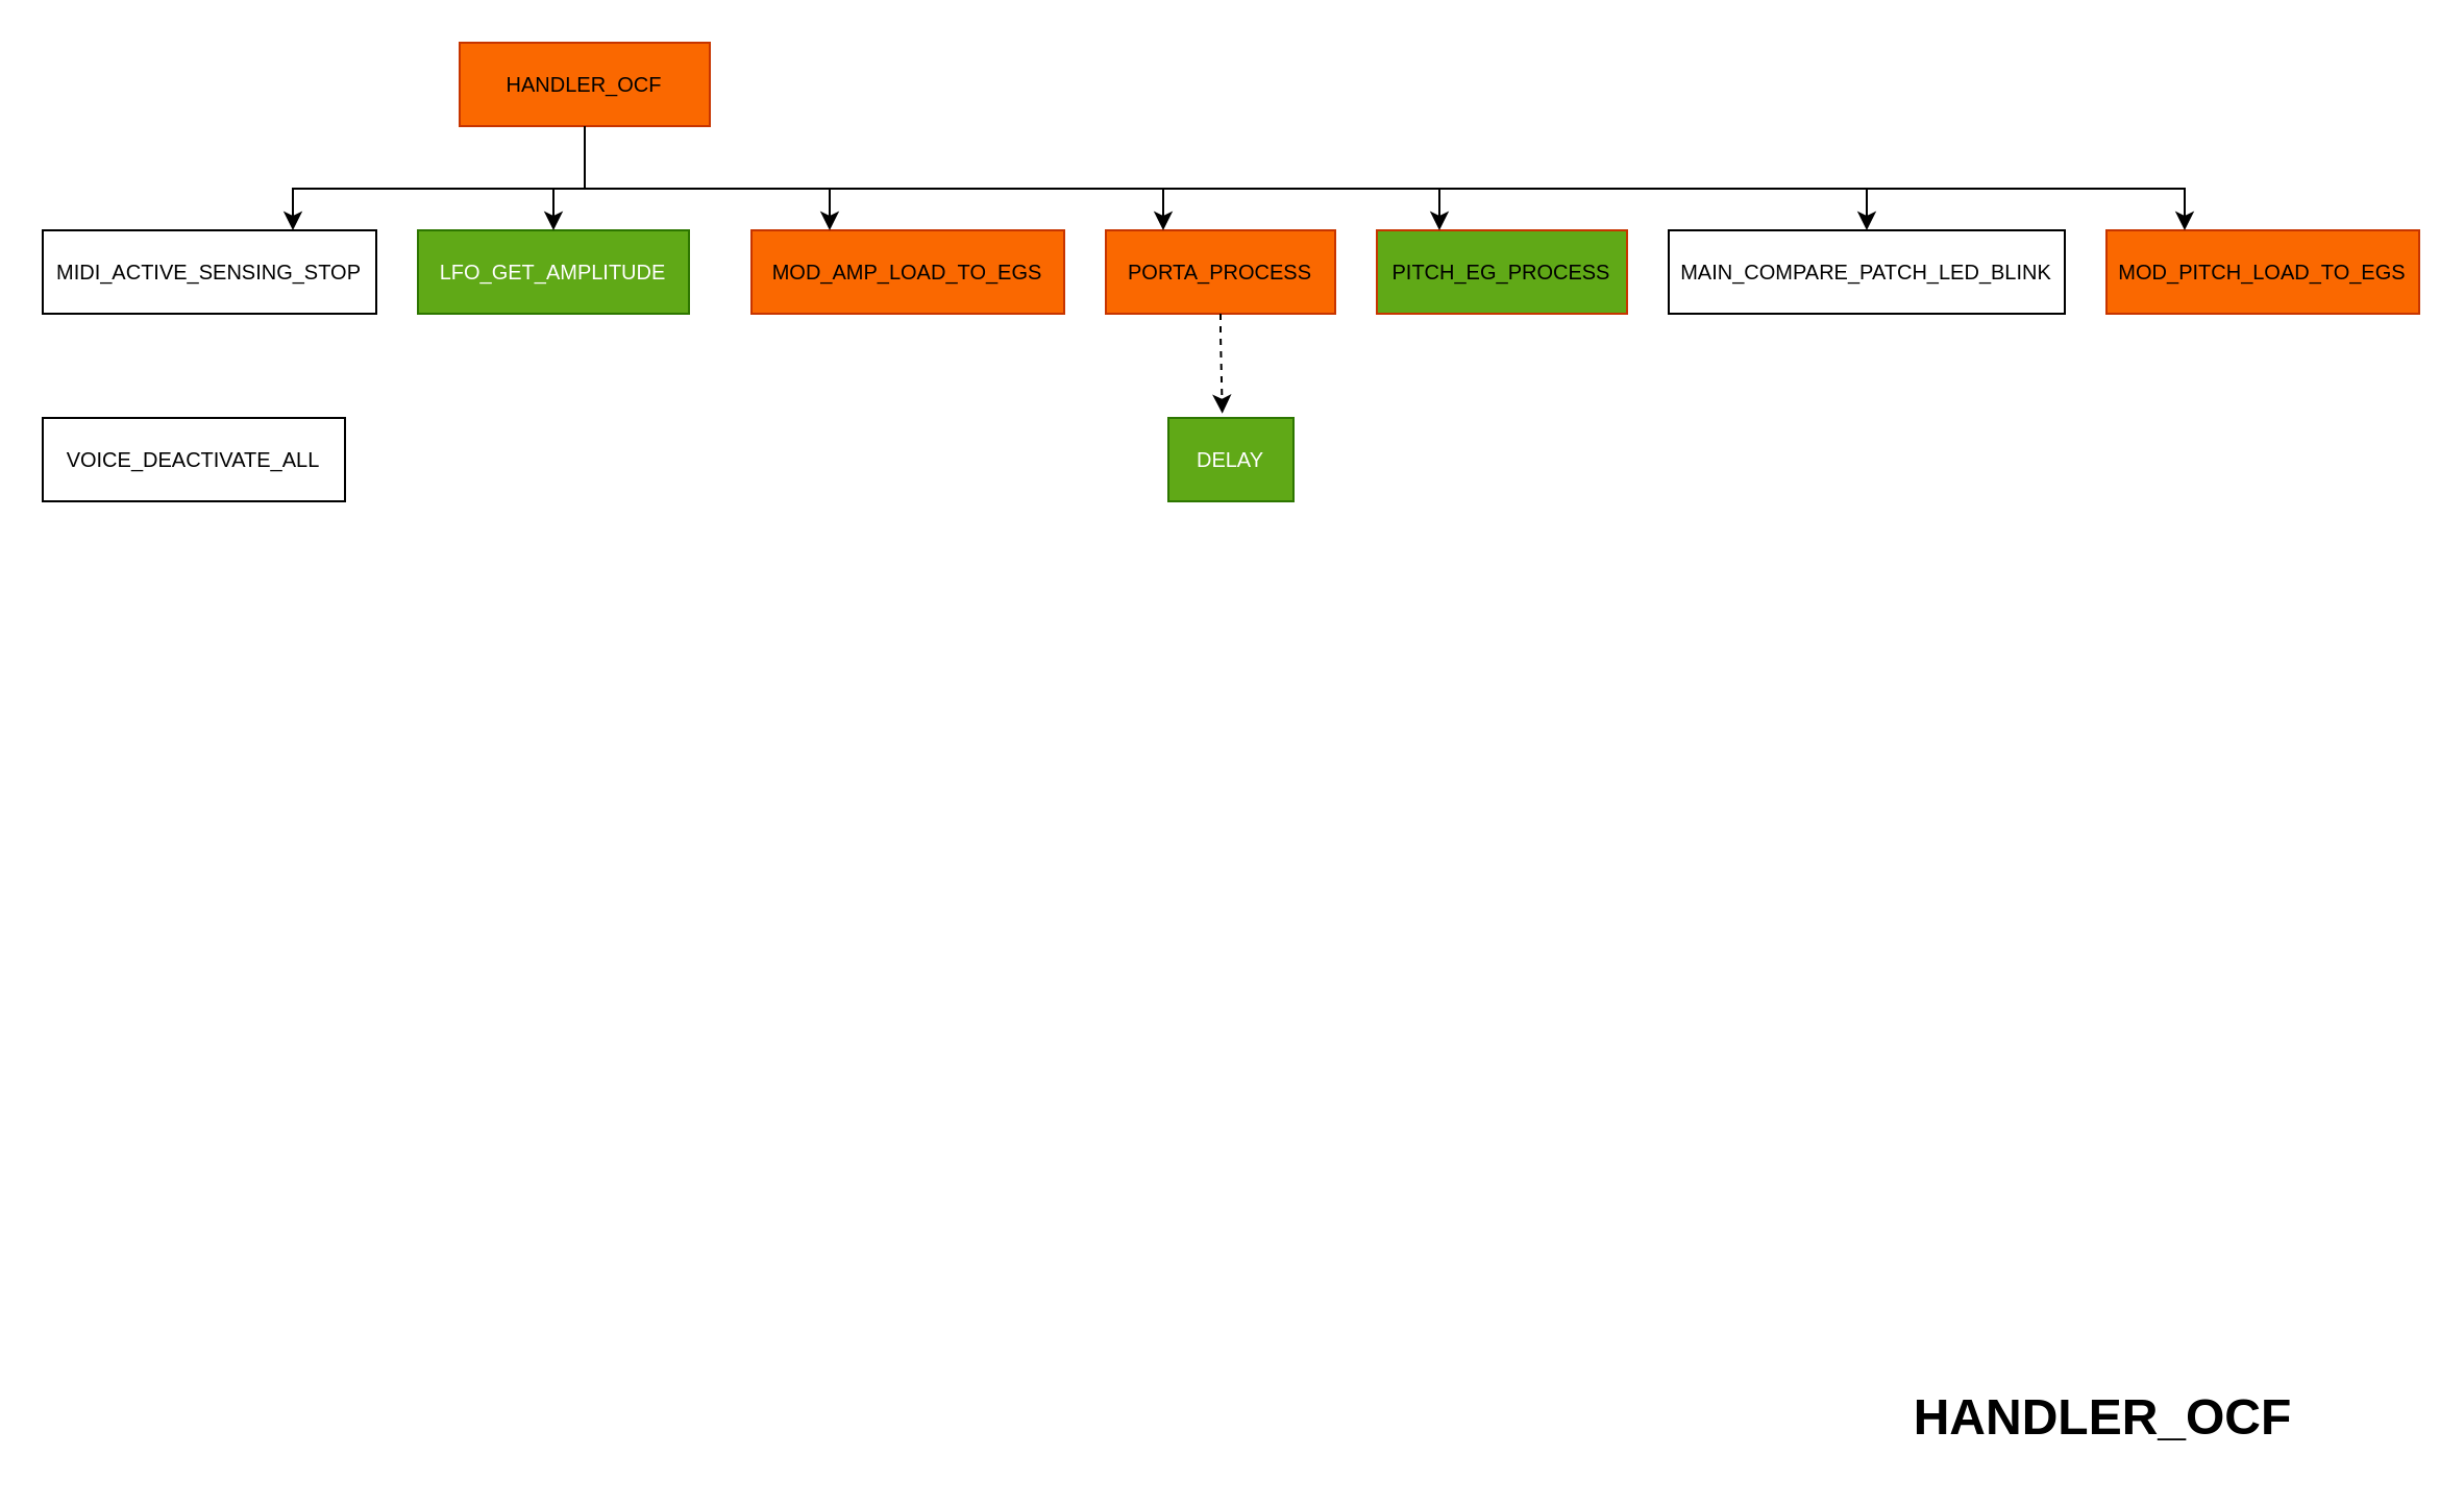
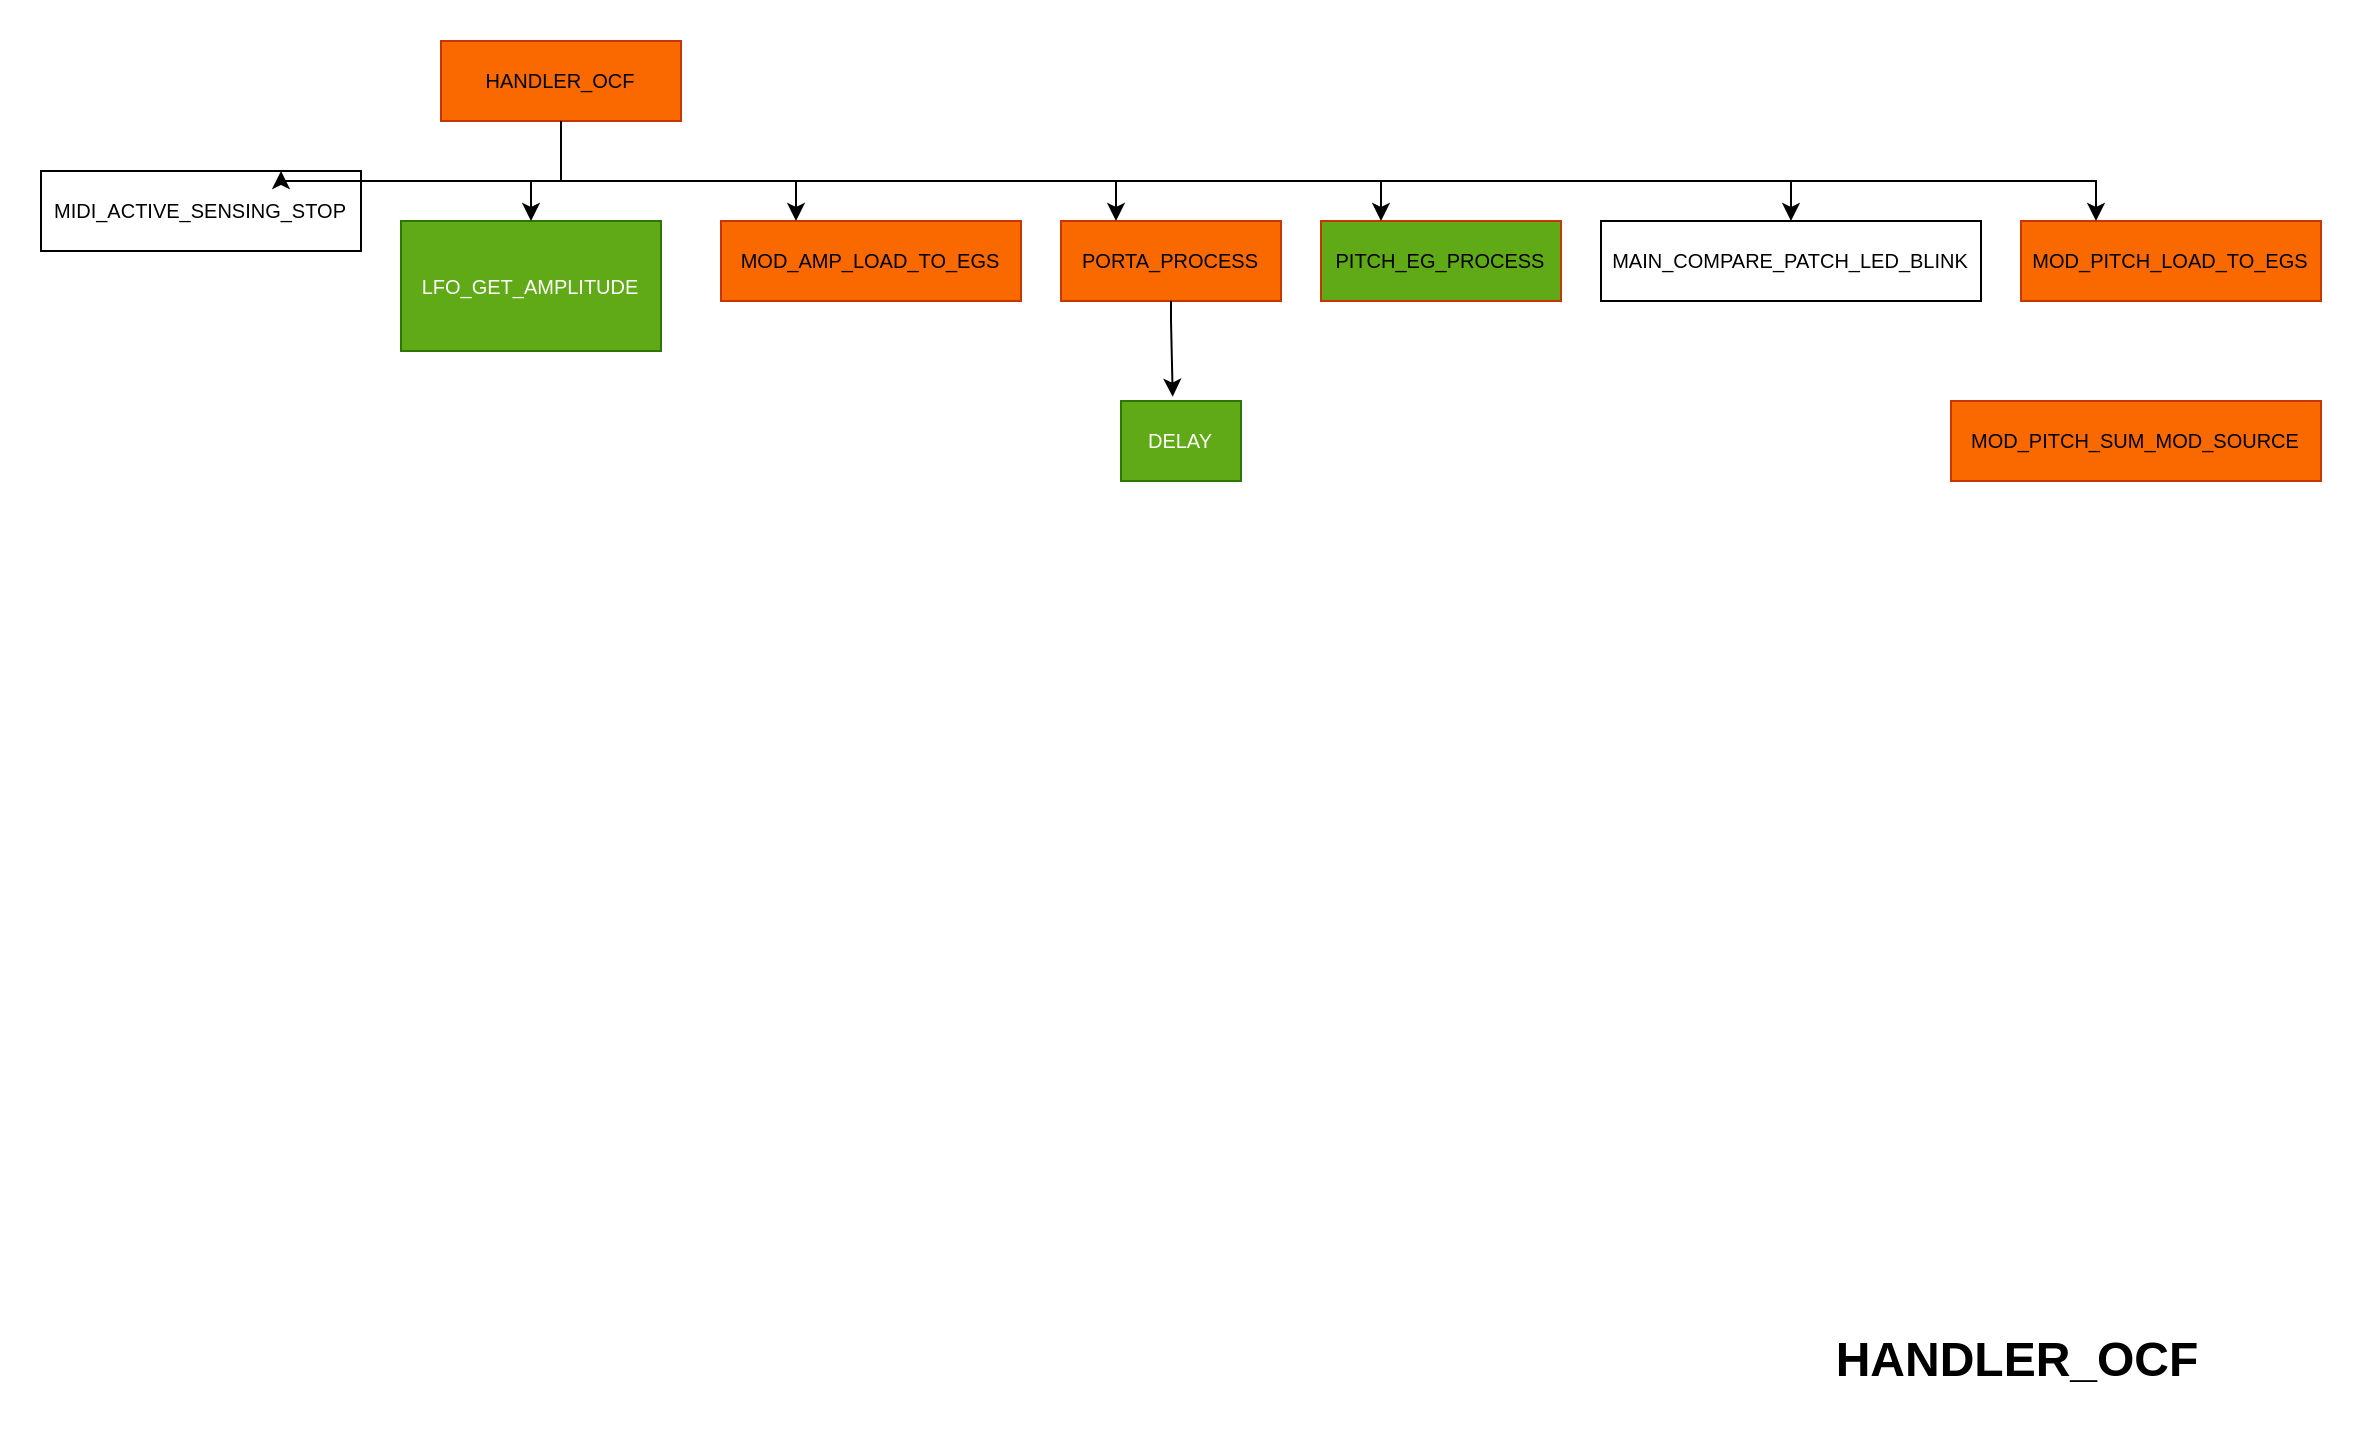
- <mxCell id="3" value="MIDI_ACTIVE_SENSING_STOP" style="rounded=0;whiteSpace=wrap;html=1;fontSize=10;" vertex="1" parent="1"><mxGeometry x="20" y="110" width="160" height="40" as="geometry" /></mxCell>
+ <mxCell id="3" value="MIDI_ACTIVE_SENSING_STOP" style="rounded=0;whiteSpace=wrap;html=1;fontSize=10;" vertex="1" parent="1"><mxGeometry x="20" y="85" width="160" height="40" as="geometry" /></mxCell>
- <mxCell id="5" value="LFO_GET_AMPLITUDE" style="rounded=0;whiteSpace=wrap;html=1;fontSize=10;labelBackgroundColor=none;fillColor=#60a917;fontColor=#ffffff;strokeColor=#2D7600;" vertex="1" parent="1"><mxGeometry x="200" y="110" width="130" height="40" as="geometry" /></mxCell>
+ <mxCell id="5" value="LFO_GET_AMPLITUDE" style="rounded=0;whiteSpace=wrap;html=1;fontSize=10;labelBackgroundColor=none;fillColor=#60a917;fontColor=#ffffff;strokeColor=#2D7600;" vertex="1" parent="1"><mxGeometry x="200" y="110" width="130" height="65" as="geometry" /></mxCell>
- <mxCell id="18" value="" style="endArrow=classic;html=1;rounded=0;entryX=0.431;entryY=-0.054;entryDx=0;entryDy=0;edgeStyle=orthogonalEdgeStyle;exitX=0.5;exitY=1;exitDx=0;exitDy=0;entryPerimeter=0;dashed=1;" edge="1" parent="1" source="9" target="17"><mxGeometry width="50" height="50" relative="1" as="geometry"><mxPoint x="415" y="180" as="sourcePoint" /><mxPoint x="568" y="120" as="targetPoint" /><Array as="points"><mxPoint x="585" y="160" /><mxPoint x="586" y="160" /></Array></mxGeometry></mxCell>
+ <mxCell id="18" value="" style="endArrow=classic;html=1;rounded=0;entryX=0.431;entryY=-0.054;entryDx=0;entryDy=0;edgeStyle=orthogonalEdgeStyle;exitX=0.5;exitY=1;exitDx=0;exitDy=0;entryPerimeter=0;" edge="1" parent="1" source="9" target="17"><mxGeometry width="50" height="50" relative="1" as="geometry"><mxPoint x="415" y="180" as="sourcePoint" /><mxPoint x="568" y="120" as="targetPoint" /><Array as="points"><mxPoint x="585" y="160" /><mxPoint x="586" y="160" /></Array></mxGeometry></mxCell>
- <mxCell id="21" value="VOICE_DEACTIVATE_ALL" style="rounded=0;whiteSpace=wrap;html=1;fontSize=10;" vertex="1" parent="1"><mxGeometry x="20" y="200" width="145" height="40" as="geometry" /></mxCell>
+ <mxCell id="19" value="MOD_PITCH_SUM_MOD_SOURCE" style="rounded=0;whiteSpace=wrap;html=1;fontSize=10;fillColor=#fa6800;fontColor=#000000;strokeColor=#C73500;" vertex="1" parent="1"><mxGeometry x="975" y="200" width="185" height="40" as="geometry" /></mxCell>
